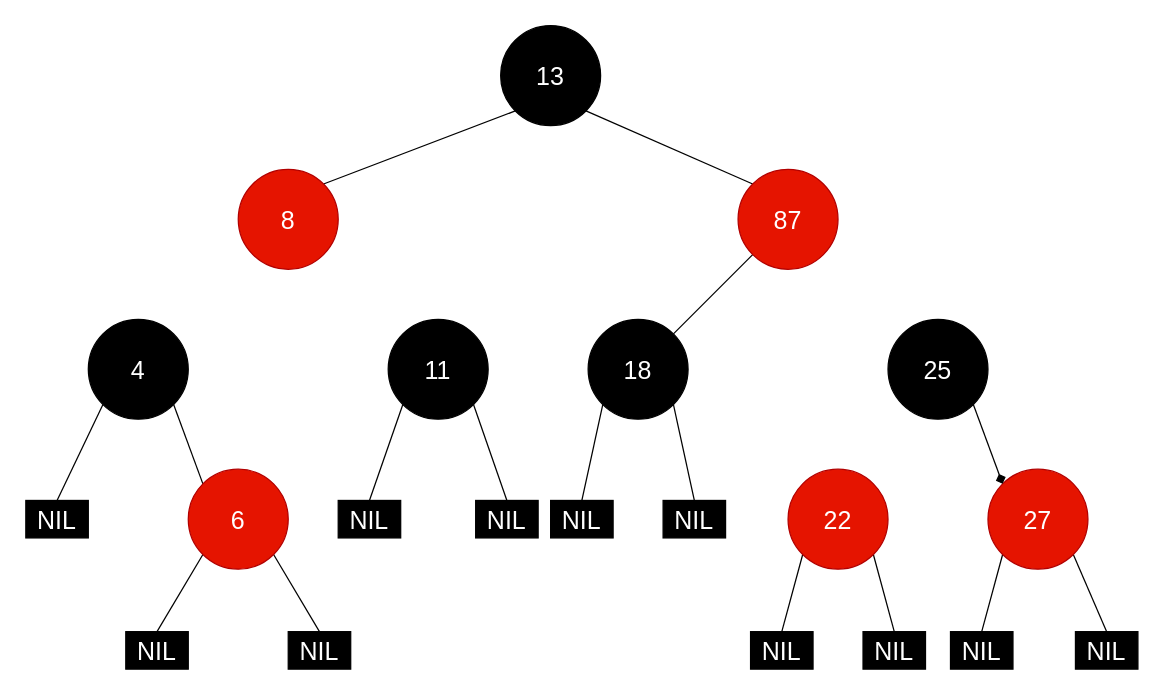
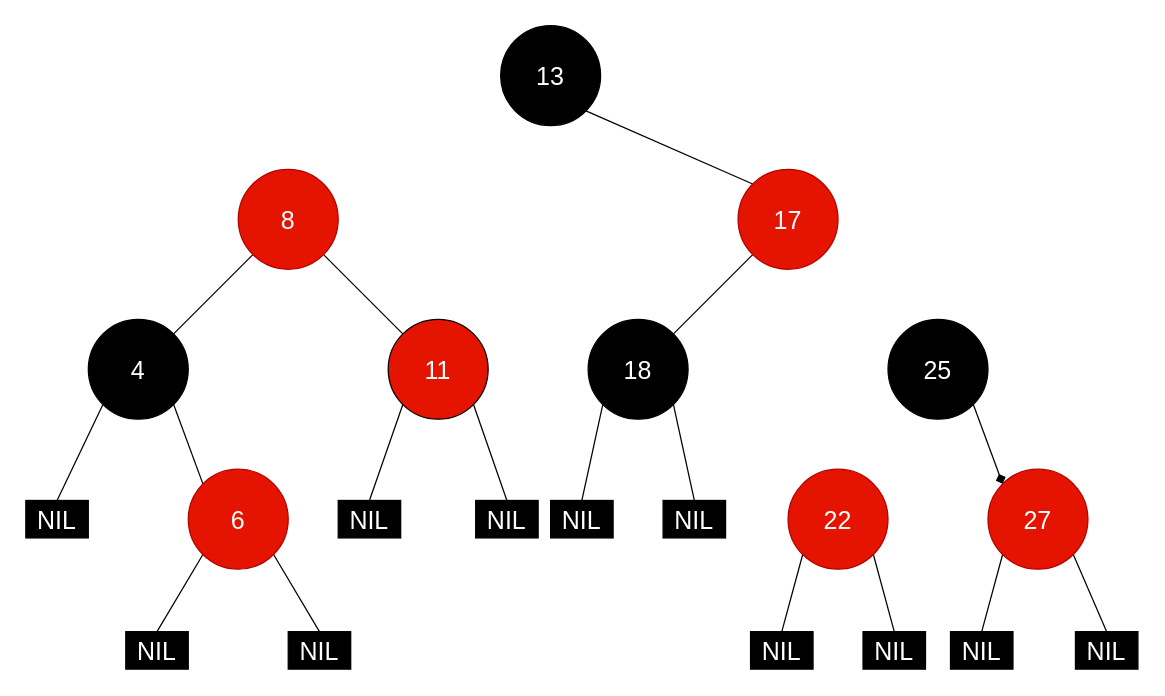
- <mxCell id="2" style="rounded=0;orthogonalLoop=1;jettySize=auto;html=1;exitX=0;exitY=1;exitDx=0;exitDy=0;entryX=1;entryY=0;entryDx=0;entryDy=0;fontSize=20;endArrow=none;endFill=1;startFill=0;fontColor=light-dark(#ffffff, #ededed);" edge="1" parent="1" source="4" target="7"><mxGeometry relative="1" as="geometry" /></mxCell>
- <mxCell id="9" value="87" style="ellipse;whiteSpace=wrap;html=1;aspect=fixed;fontSize=20;fontColor=#ffffff;fillColor=#e51400;strokeColor=#B20000;" vertex="1" parent="1"><mxGeometry x="590" y="135" width="80" height="80" as="geometry" /></mxCell>
+ <mxCell id="9" value="17" style="ellipse;whiteSpace=wrap;html=1;aspect=fixed;fontSize=20;fontColor=#ffffff;fillColor=#e51400;strokeColor=#B20000;" vertex="1" parent="1"><mxGeometry x="590" y="135" width="80" height="80" as="geometry" /></mxCell>
+ <mxCell id="5" style="rounded=0;orthogonalLoop=1;jettySize=auto;html=1;exitX=0;exitY=1;exitDx=0;exitDy=0;entryX=1;entryY=0;entryDx=0;entryDy=0;fontSize=20;endArrow=none;endFill=1;startFill=0;fontColor=light-dark(#ffffff, #ededed);" edge="1" parent="1" source="7" target="12"><mxGeometry relative="1" as="geometry" /></mxCell>
+ <mxCell id="6" style="rounded=0;orthogonalLoop=1;jettySize=auto;html=1;exitX=1;exitY=1;exitDx=0;exitDy=0;entryX=0;entryY=0;entryDx=0;entryDy=0;fontSize=20;endArrow=none;endFill=1;startFill=0;fontColor=light-dark(#ffffff, #ededed);" edge="1" parent="1" source="7" target="15"><mxGeometry relative="1" as="geometry" /></mxCell>
- <mxCell id="15" value="11" style="ellipse;whiteSpace=wrap;html=1;aspect=fixed;fontSize=20;fontColor=light-dark(#ffffff, #ededed);fillColor=#000000;" vertex="1" parent="1"><mxGeometry x="310" y="255" width="80" height="80" as="geometry" /></mxCell>
+ <mxCell id="15" value="11" style="ellipse;whiteSpace=wrap;html=1;aspect=fixed;fontSize=20;fontColor=light-dark(#ffffff, #ededed);fillColor=#e51400;" vertex="1" parent="1"><mxGeometry x="310" y="255" width="80" height="80" as="geometry" /></mxCell>
